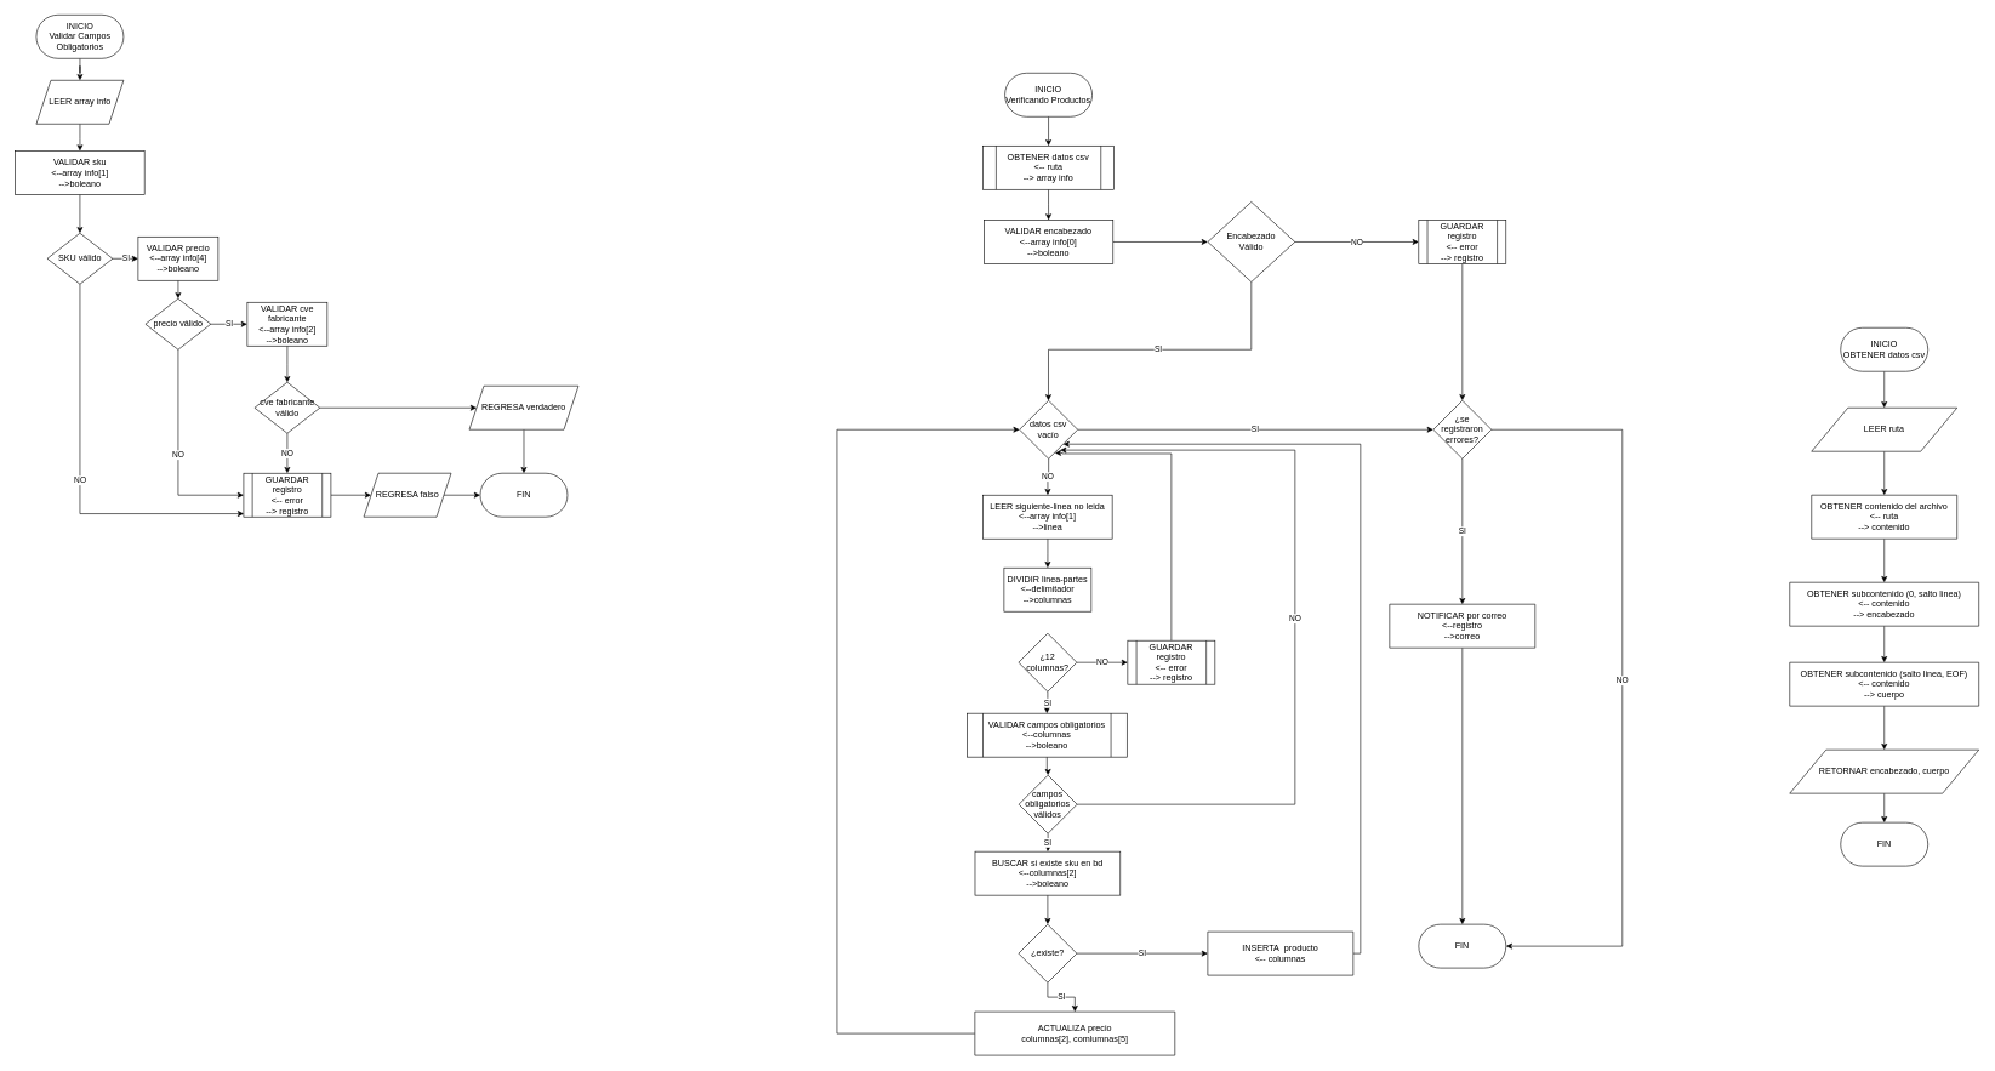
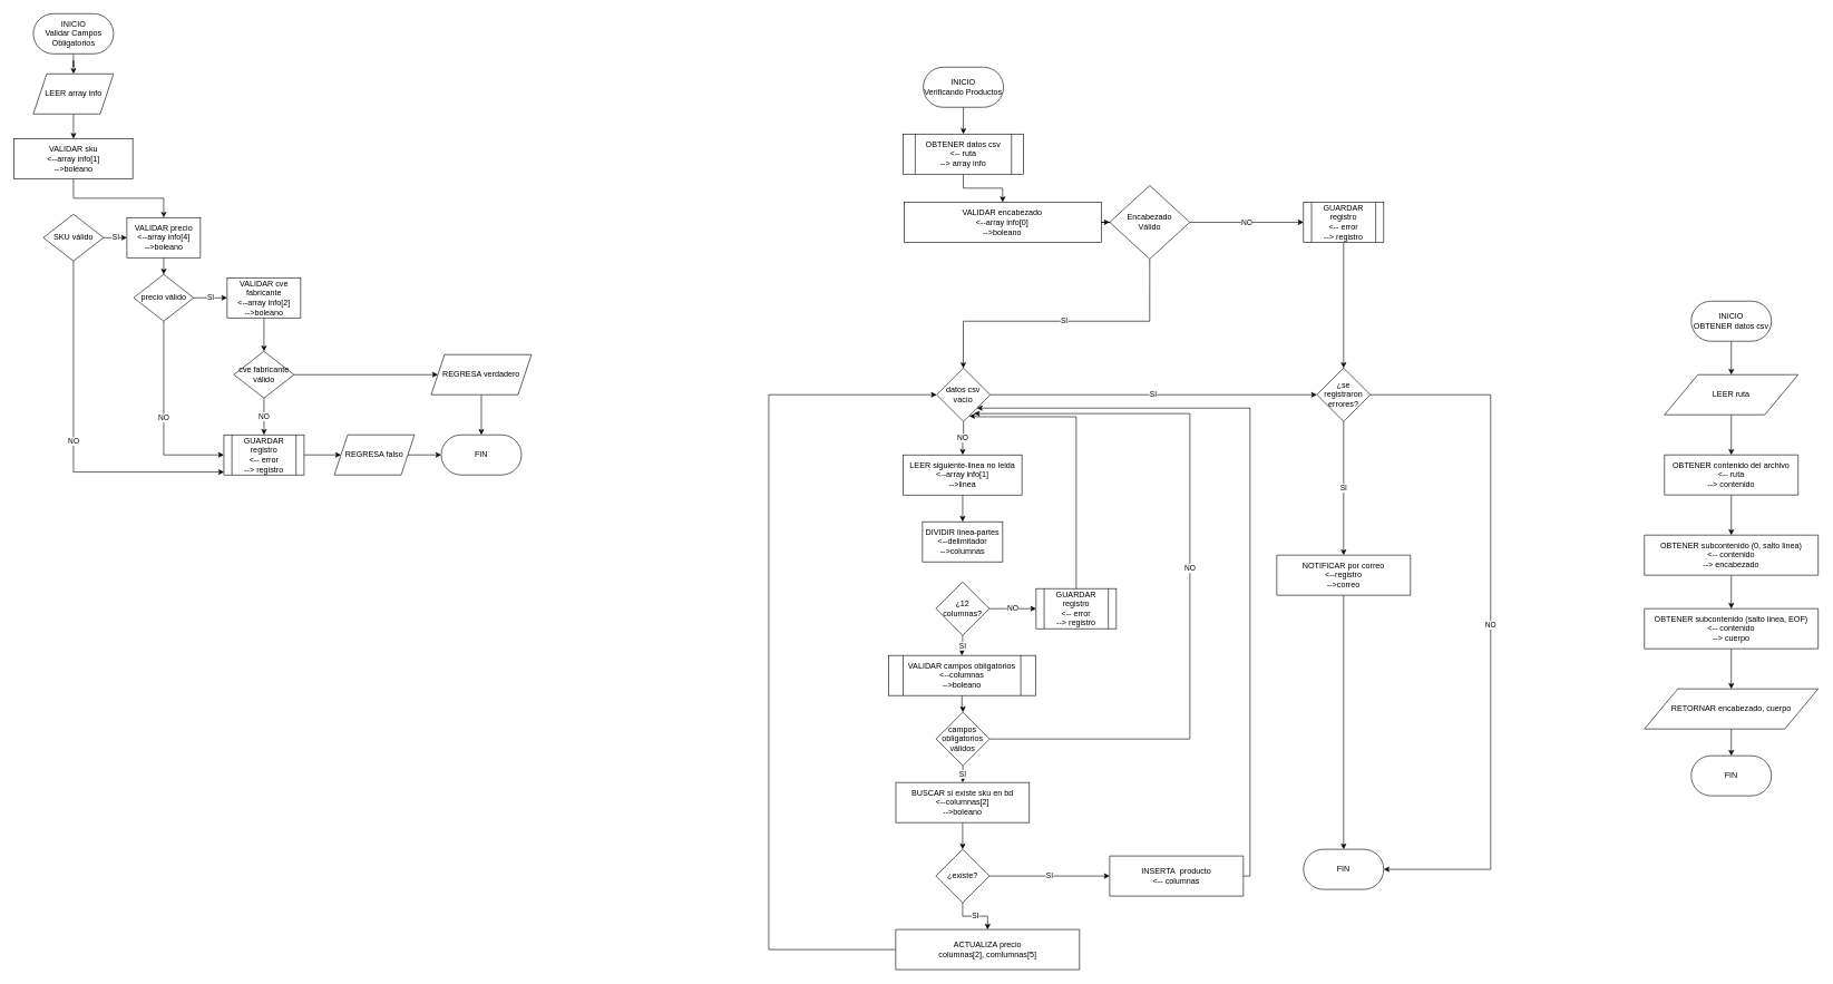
- <mxCell id="59" value="" style="edgeStyle=orthogonalEdgeStyle;rounded=0;orthogonalLoop=1;jettySize=auto;html=1;" edge="1" parent="1" source="60" target="66"><mxGeometry relative="1" as="geometry" /></mxCell>
+ <mxCell id="59" value="" style="edgeStyle=orthogonalEdgeStyle;rounded=0;orthogonalLoop=1;jettySize=auto;html=1;" edge="1" parent="1" source="60" target="58"><mxGeometry relative="1" as="geometry" /></mxCell>
- <mxCell id="46" value="VALIDAR encabezado&lt;br&gt;&amp;lt;--array info[0]&lt;br&gt;--&amp;gt;boleano" style="rounded=0;whiteSpace=wrap;html=1;" vertex="1" parent="1"><mxGeometry x="1351.38" y="302" width="177.5" height="60" as="geometry" /></mxCell>
+ <mxCell id="46" value="VALIDAR encabezado&lt;br&gt;&amp;lt;--array info[0]&lt;br&gt;--&amp;gt;boleano" style="rounded=0;whiteSpace=wrap;html=1;" vertex="1" parent="1"><mxGeometry x="1351.38" y="302" width="295" height="60" as="geometry" /></mxCell>
